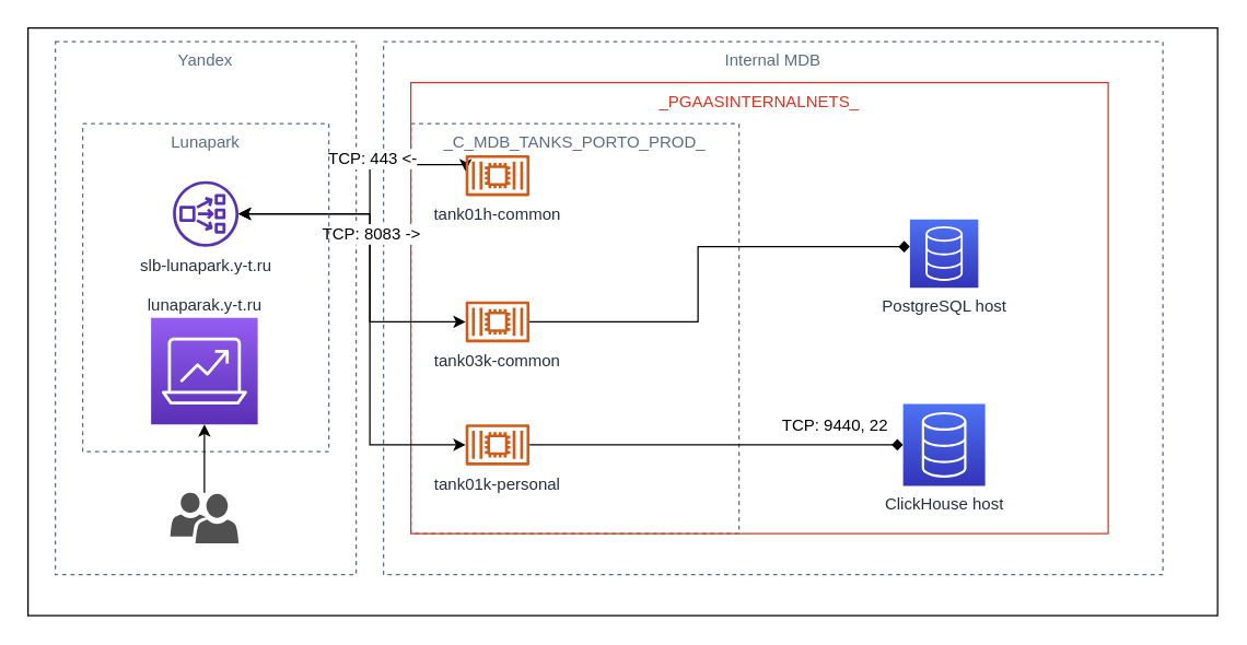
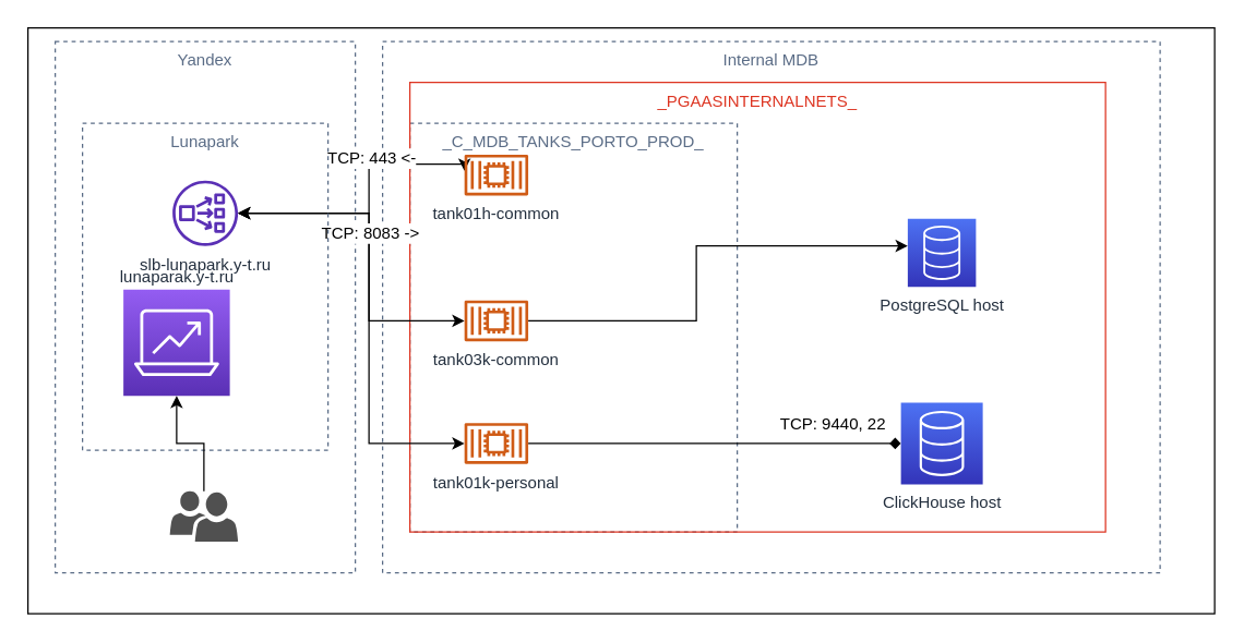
- <mxCell id="10" style="edgeStyle=orthogonalEdgeStyle;rounded=0;orthogonalLoop=1;jettySize=auto;html=1;endArrow=diamond;" parent="1" source="12" target="19" edge="1"><mxGeometry relative="1" as="geometry"><Array as="points"><mxPoint x="510" y="235" /><mxPoint x="510" y="180" /></Array></mxGeometry></mxCell>
+ <mxCell id="10" style="edgeStyle=orthogonalEdgeStyle;rounded=0;orthogonalLoop=1;jettySize=auto;html=1;" parent="1" source="12" target="19" edge="1"><mxGeometry relative="1" as="geometry"><Array as="points"><mxPoint x="510" y="235" /><mxPoint x="510" y="180" /></Array></mxGeometry></mxCell>
- <mxCell id="22" value="lunaparak.y-t.ru" style="outlineConnect=0;fontColor=#232F3E;gradientColor=#945DF2;gradientDirection=north;fillColor=#5A30B5;strokeColor=#ffffff;dashed=0;verticalLabelPosition=top;verticalAlign=bottom;align=center;html=1;fontSize=12;fontStyle=0;aspect=fixed;shape=mxgraph.aws4.resourceIcon;resIcon=mxgraph.aws4.analytics;labelPosition=center;" parent="1" vertex="1"><mxGeometry x="110" y="232" width="78" height="78" as="geometry" /></mxCell>
+ <mxCell id="22" value="lunaparak.y-t.ru" style="outlineConnect=0;fontColor=#232F3E;gradientColor=#945DF2;gradientDirection=north;fillColor=#5A30B5;strokeColor=#ffffff;dashed=0;verticalLabelPosition=top;verticalAlign=bottom;align=center;html=1;fontSize=12;fontStyle=0;aspect=fixed;shape=mxgraph.aws4.resourceIcon;resIcon=mxgraph.aws4.analytics;labelPosition=center;" parent="1" vertex="1"><mxGeometry x="90" y="212" width="78" height="78" as="geometry" /></mxCell>
